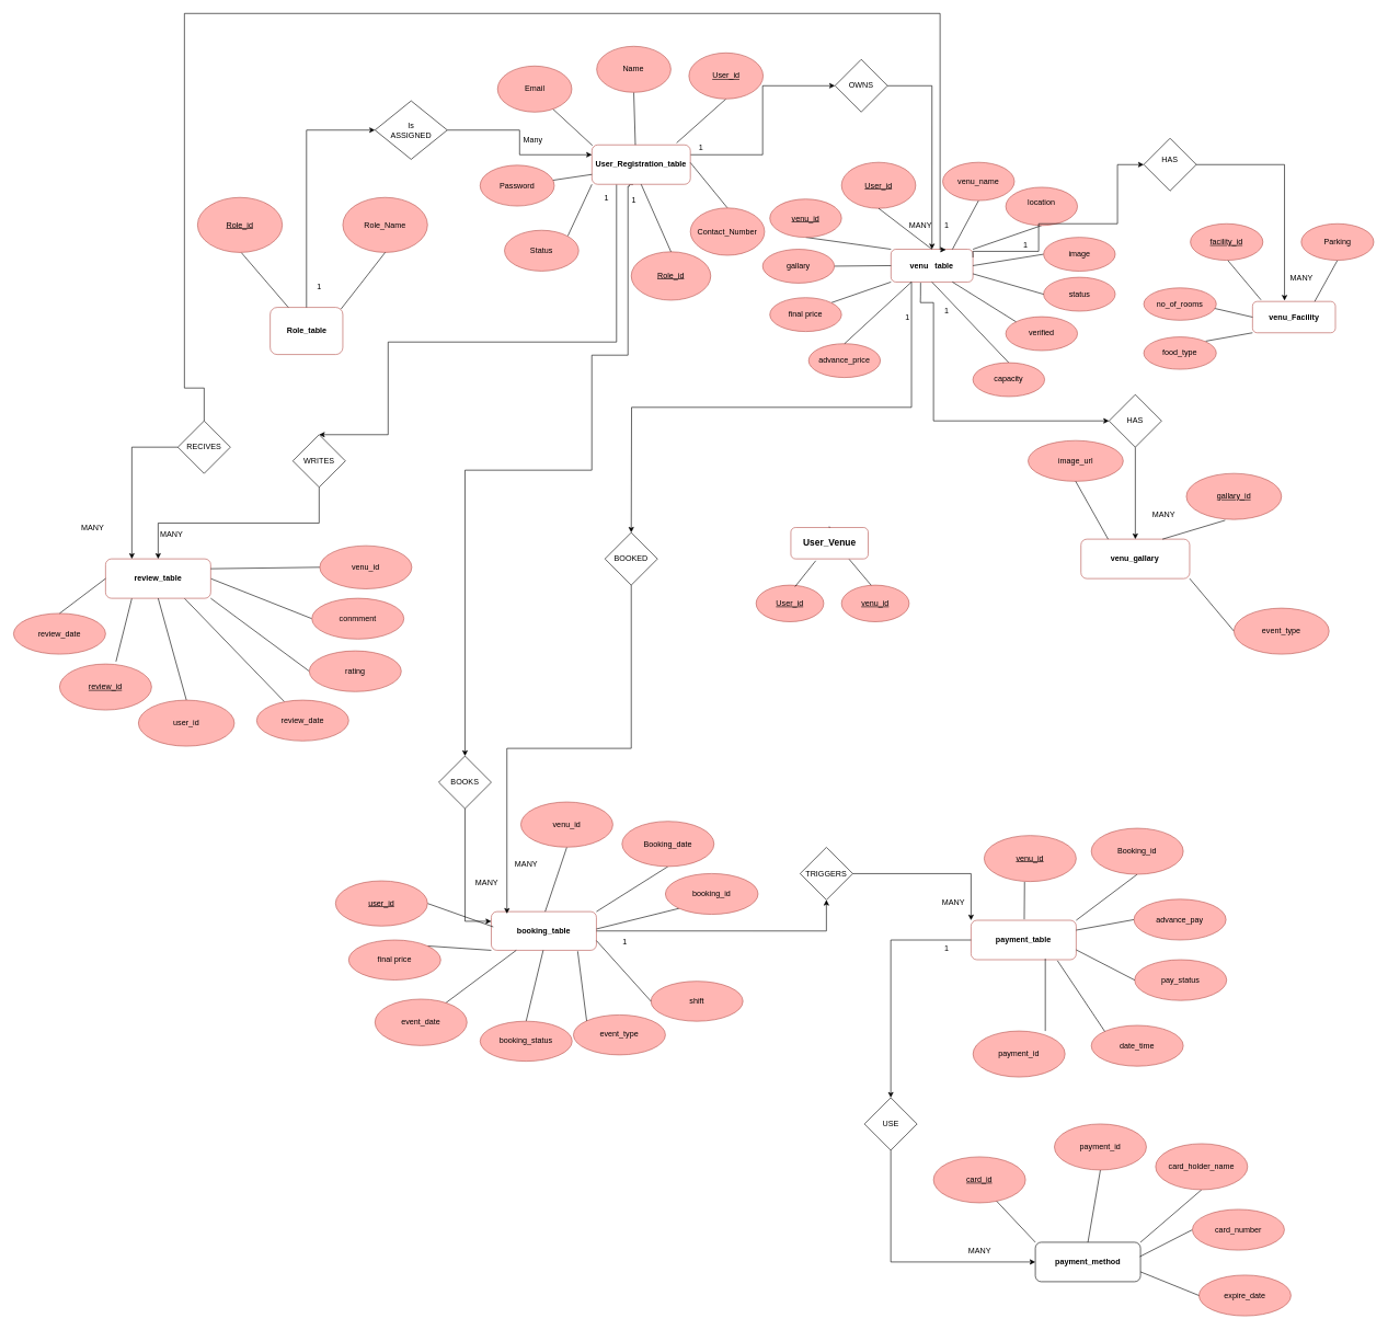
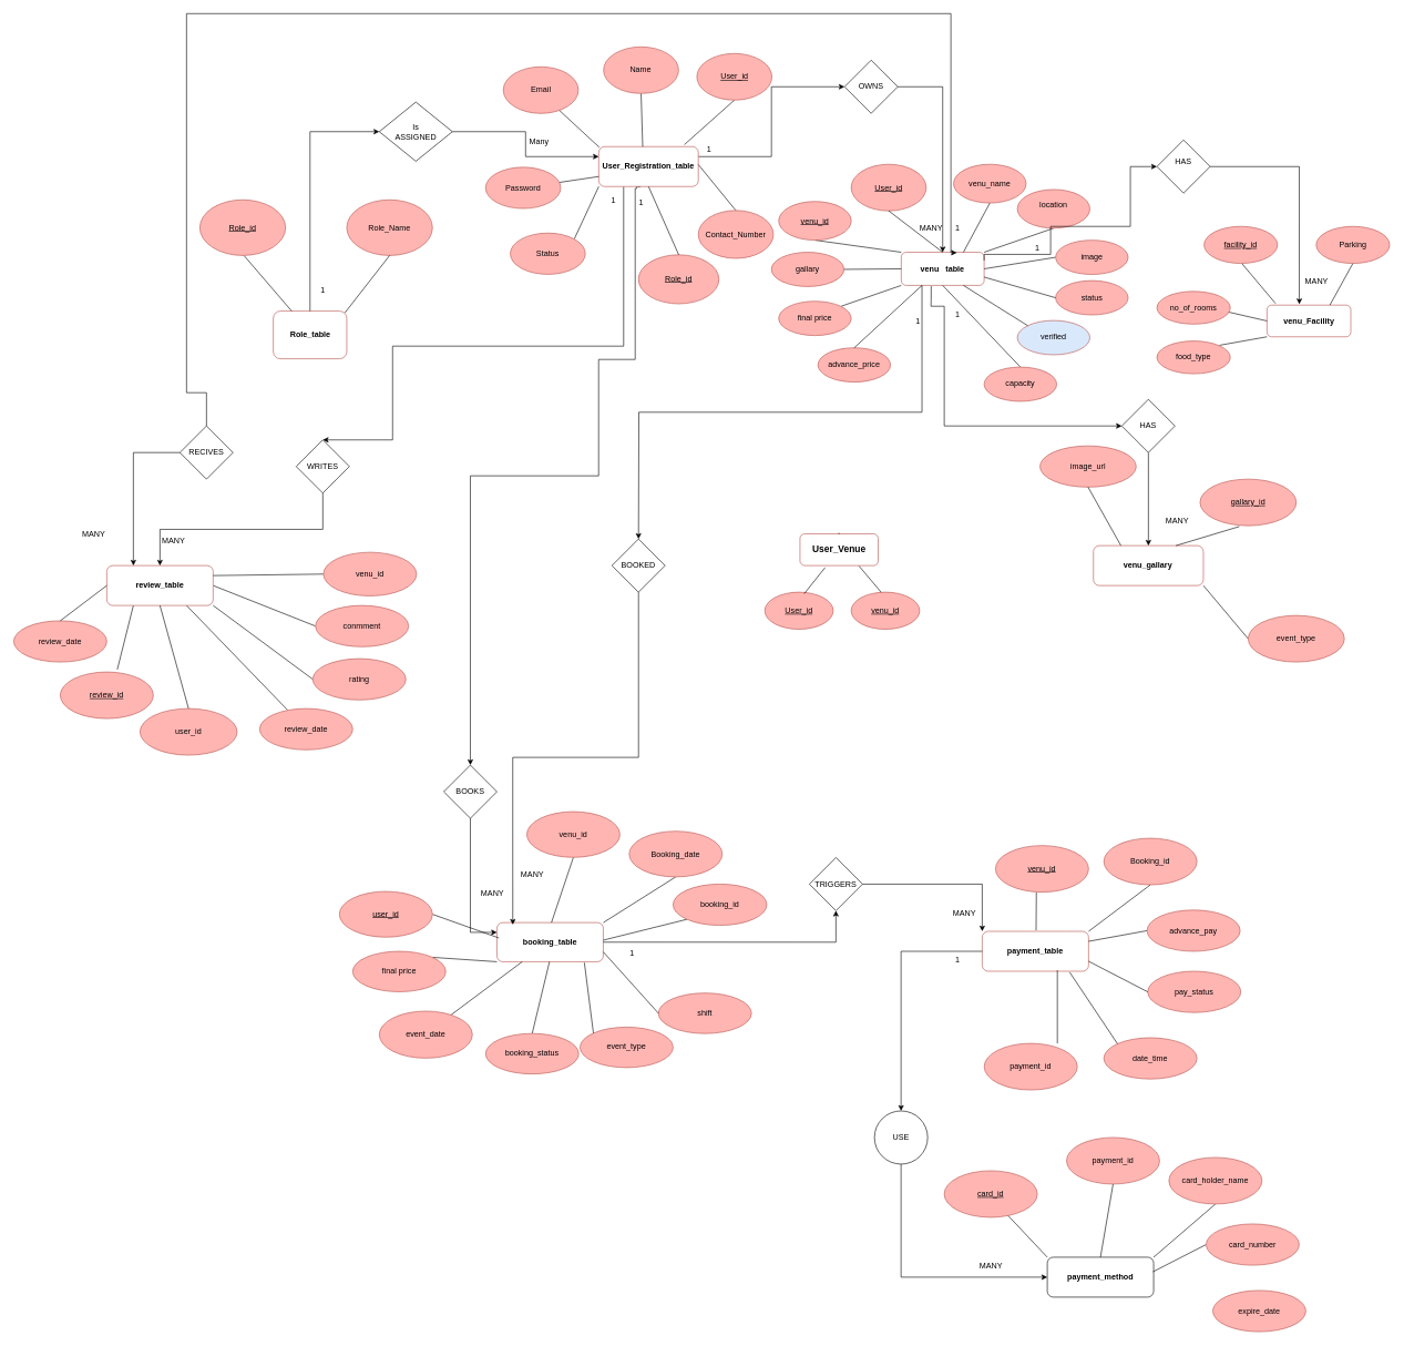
- <mxCell id="20" value="verified" style="ellipse;whiteSpace=wrap;html=1;rounded=1;fillColor=#ffb6b3;strokeColor=#b85450;" parent="2" vertex="1"><mxGeometry x="350.001" y="228.999" width="109.091" height="51.512" as="geometry" /></mxCell>
+ <mxCell id="20" value="verified" style="ellipse;whiteSpace=wrap;html=1;rounded=1;fillColor=#dae8fc;strokeColor=#b85450;" parent="2" vertex="1"><mxGeometry x="350.001" y="228.999" width="109.091" height="51.512" as="geometry" /></mxCell>
- <mxCell id="163" value="USE" style="rhombus;whiteSpace=wrap;html=1;" vertex="1" parent="1"><mxGeometry x="1315" y="1670" width="80" height="80" as="geometry" /></mxCell>
+ <mxCell id="163" value="USE" style="ellipse;whiteSpace=wrap;html=1;" vertex="1" parent="1"><mxGeometry x="1315" y="1670" width="80" height="80" as="geometry" /></mxCell>
- <mxCell id="84" value="" style="endArrow=none;html=1;rounded=1;exitX=1;exitY=0.75;exitDx=0;exitDy=0;entryX=0;entryY=0.5;entryDx=0;entryDy=0;" parent="73" source="74" target="83" edge="1"><mxGeometry width="50" height="50" relative="1" as="geometry"><mxPoint x="299" y="219" as="sourcePoint" /><mxPoint x="386" y="327" as="targetPoint" /></mxGeometry></mxCell>
